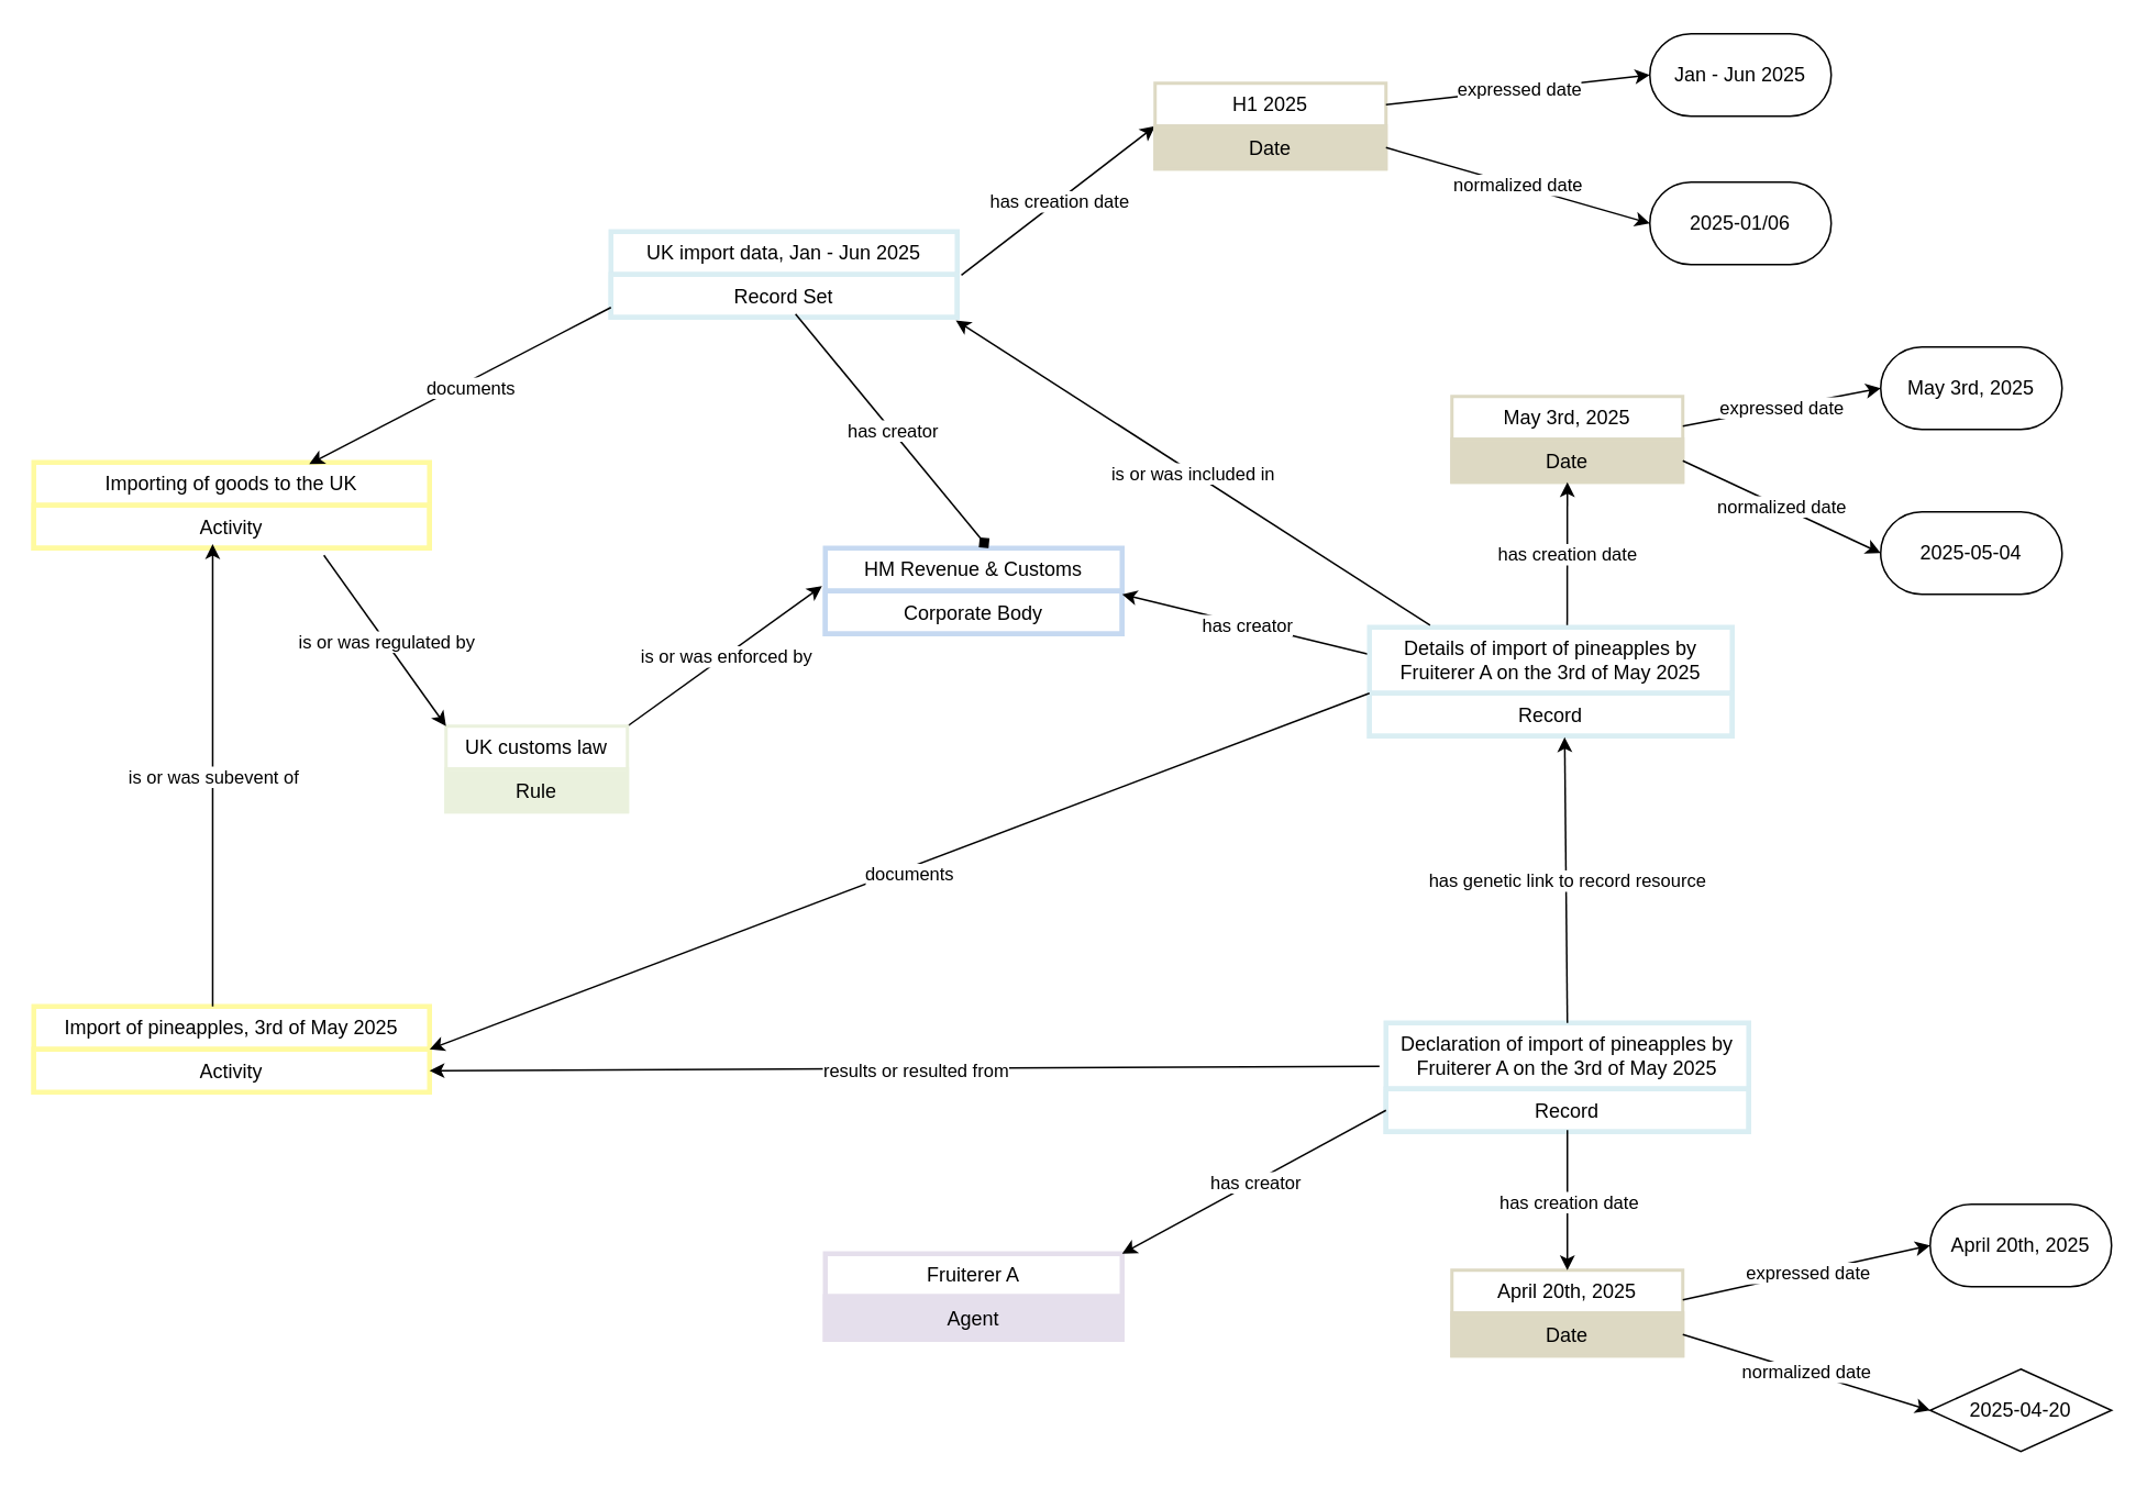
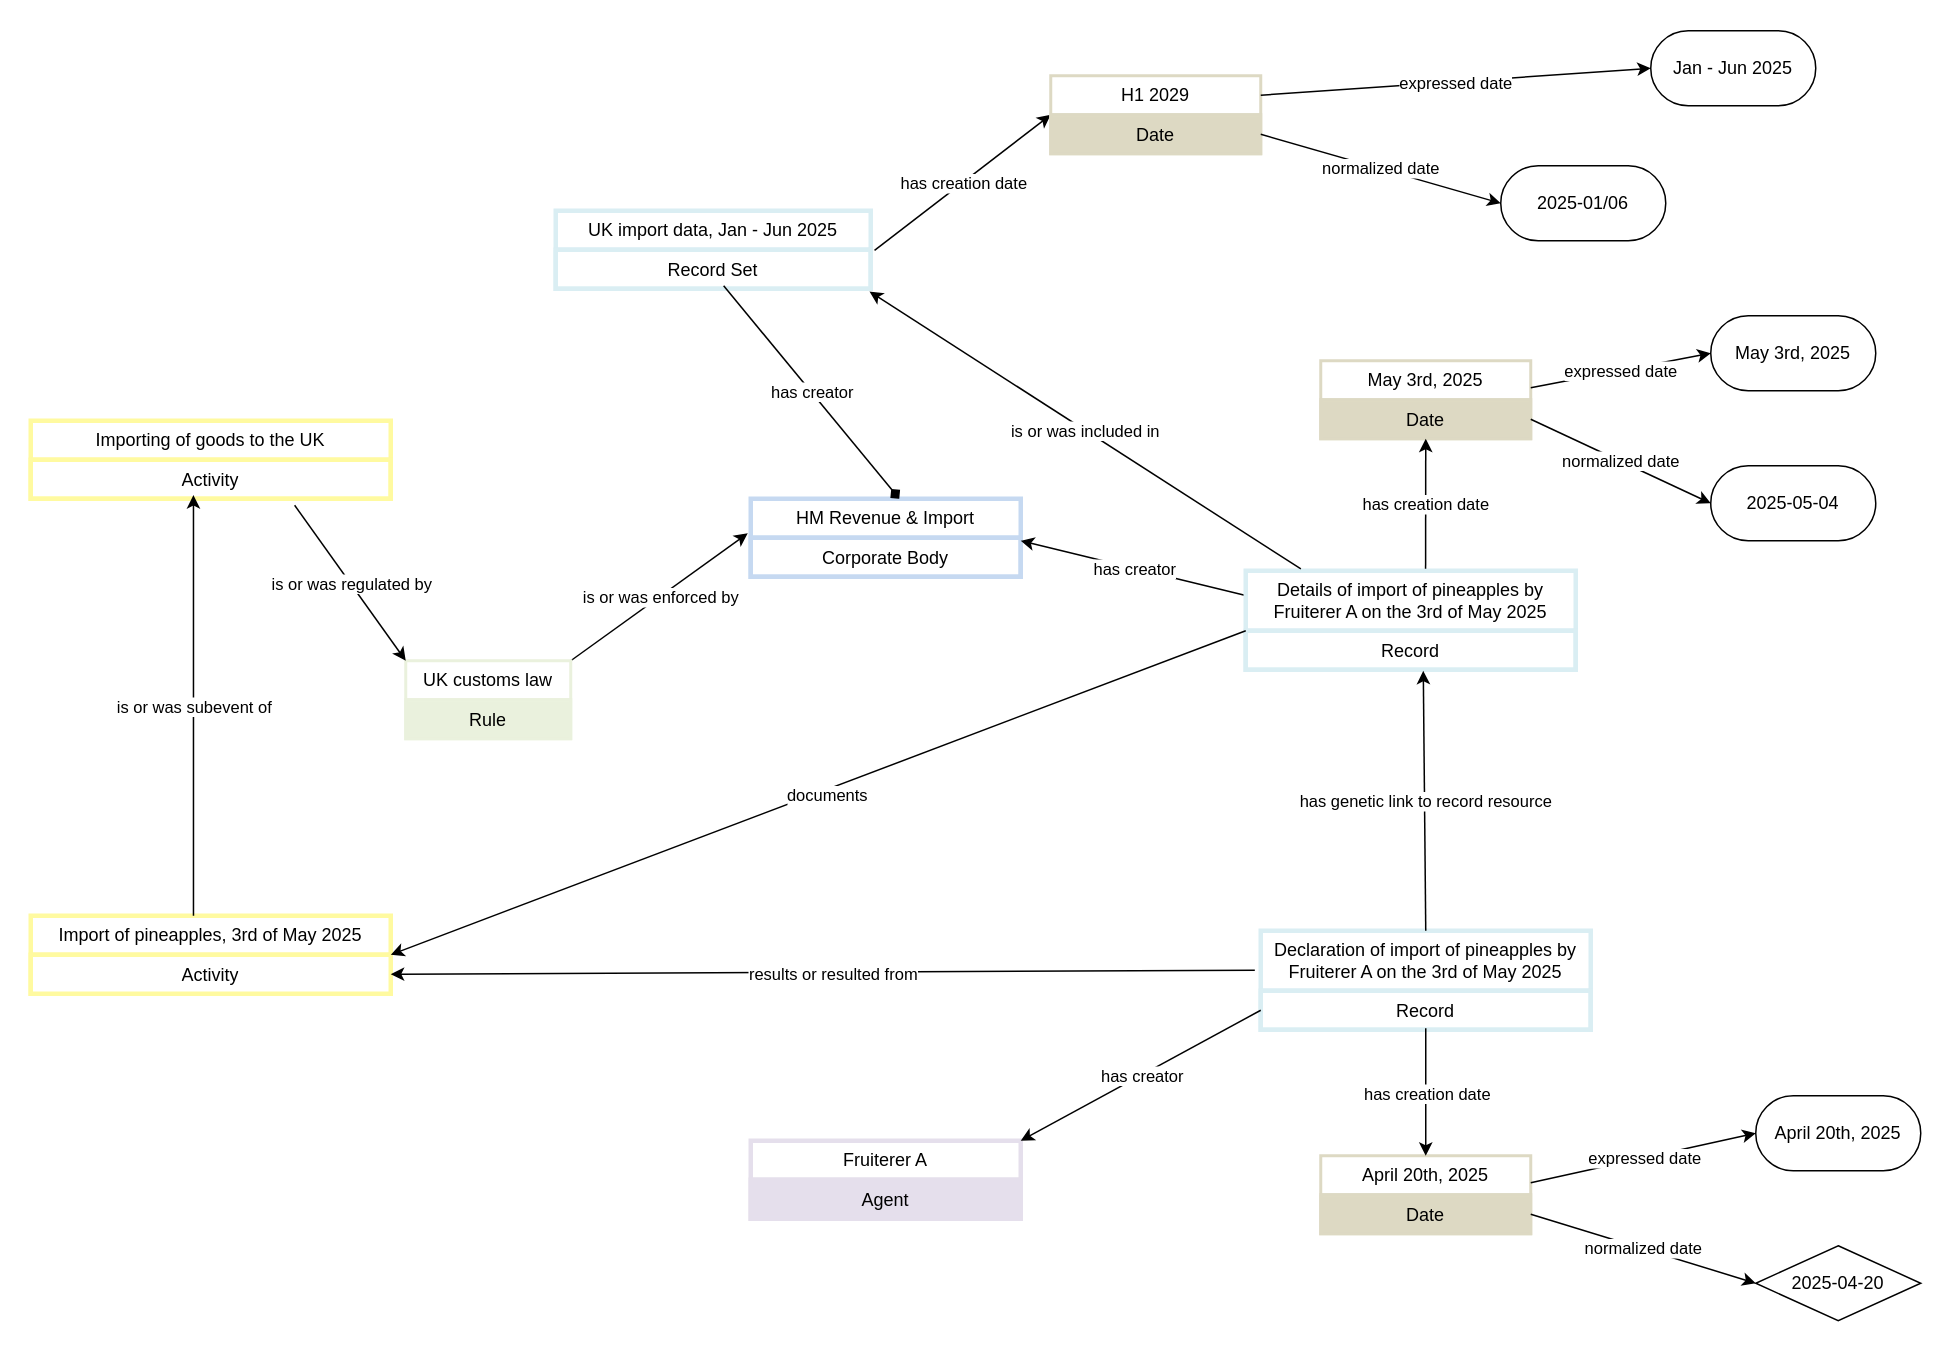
- <mxCell id="15" value="Jan - Jun 2025" style="html=1;whiteSpace=wrap;rounded=1;arcSize=50;" parent="1" vertex="1"><mxGeometry x="1000" y="20" width="110" height="50" as="geometry" /></mxCell>
+ <mxCell id="15" value="Jan - Jun 2025" style="html=1;whiteSpace=wrap;rounded=1;arcSize=50;" parent="1" vertex="1"><mxGeometry x="1100" y="20" width="110" height="50" as="geometry" /></mxCell>
- <mxCell id="10" value="H1 2025" style="swimlane;fontStyle=0;childLayout=stackLayout;horizontal=1;startSize=26;strokeColor=#DDD9C3;strokeWidth=2;fillColor=none;horizontalStack=0;resizeParent=1;resizeParentMax=0;resizeLast=0;collapsible=1;marginBottom=0;whiteSpace=wrap;html=1;" parent="1" vertex="1"><mxGeometry x="700" y="50" width="140" height="52" as="geometry" /></mxCell>
+ <mxCell id="10" value="H1 2029" style="swimlane;fontStyle=0;childLayout=stackLayout;horizontal=1;startSize=26;strokeColor=#DDD9C3;strokeWidth=2;fillColor=none;horizontalStack=0;resizeParent=1;resizeParentMax=0;resizeLast=0;collapsible=1;marginBottom=0;whiteSpace=wrap;html=1;" parent="1" vertex="1"><mxGeometry x="700" y="50" width="140" height="52" as="geometry" /></mxCell>
- <mxCell id="20" value="" style="endArrow=classic;html=1;rounded=0;exitX=0;exitY=0.769;exitDx=0;exitDy=0;exitPerimeter=0;entryX=0.696;entryY=0.019;entryDx=0;entryDy=0;entryPerimeter=0;" parent="1" source="3" target="18" edge="1"><mxGeometry relative="1" as="geometry"><mxPoint x="240" y="430" as="sourcePoint" /><mxPoint x="70" y="430" as="targetPoint" /></mxGeometry></mxCell>
- <mxCell id="21" value="documents" style="edgeLabel;resizable=0;html=1;;align=center;verticalAlign=middle;" parent="20" connectable="0" vertex="1"><mxGeometry relative="1" as="geometry"><mxPoint x="6" y="1" as="offset" /></mxGeometry></mxCell>
- <mxCell id="4" value="HM Revenue &amp;amp; Customs" style="swimlane;fontStyle=0;childLayout=stackLayout;horizontal=1;startSize=26;strokeColor=#C6D9F1;strokeWidth=3;fillColor=none;horizontalStack=0;resizeParent=1;resizeParentMax=0;resizeLast=0;collapsible=1;marginBottom=0;whiteSpace=wrap;html=1;" parent="1" vertex="1"><mxGeometry x="500" y="332" width="180" height="52" as="geometry" /></mxCell>
+ <mxCell id="4" value="HM Revenue &amp;amp; Import" style="swimlane;fontStyle=0;childLayout=stackLayout;horizontal=1;startSize=26;strokeColor=#C6D9F1;strokeWidth=3;fillColor=none;horizontalStack=0;resizeParent=1;resizeParentMax=0;resizeLast=0;collapsible=1;marginBottom=0;whiteSpace=wrap;html=1;" parent="1" vertex="1"><mxGeometry x="500" y="332" width="180" height="52" as="geometry" /></mxCell>
